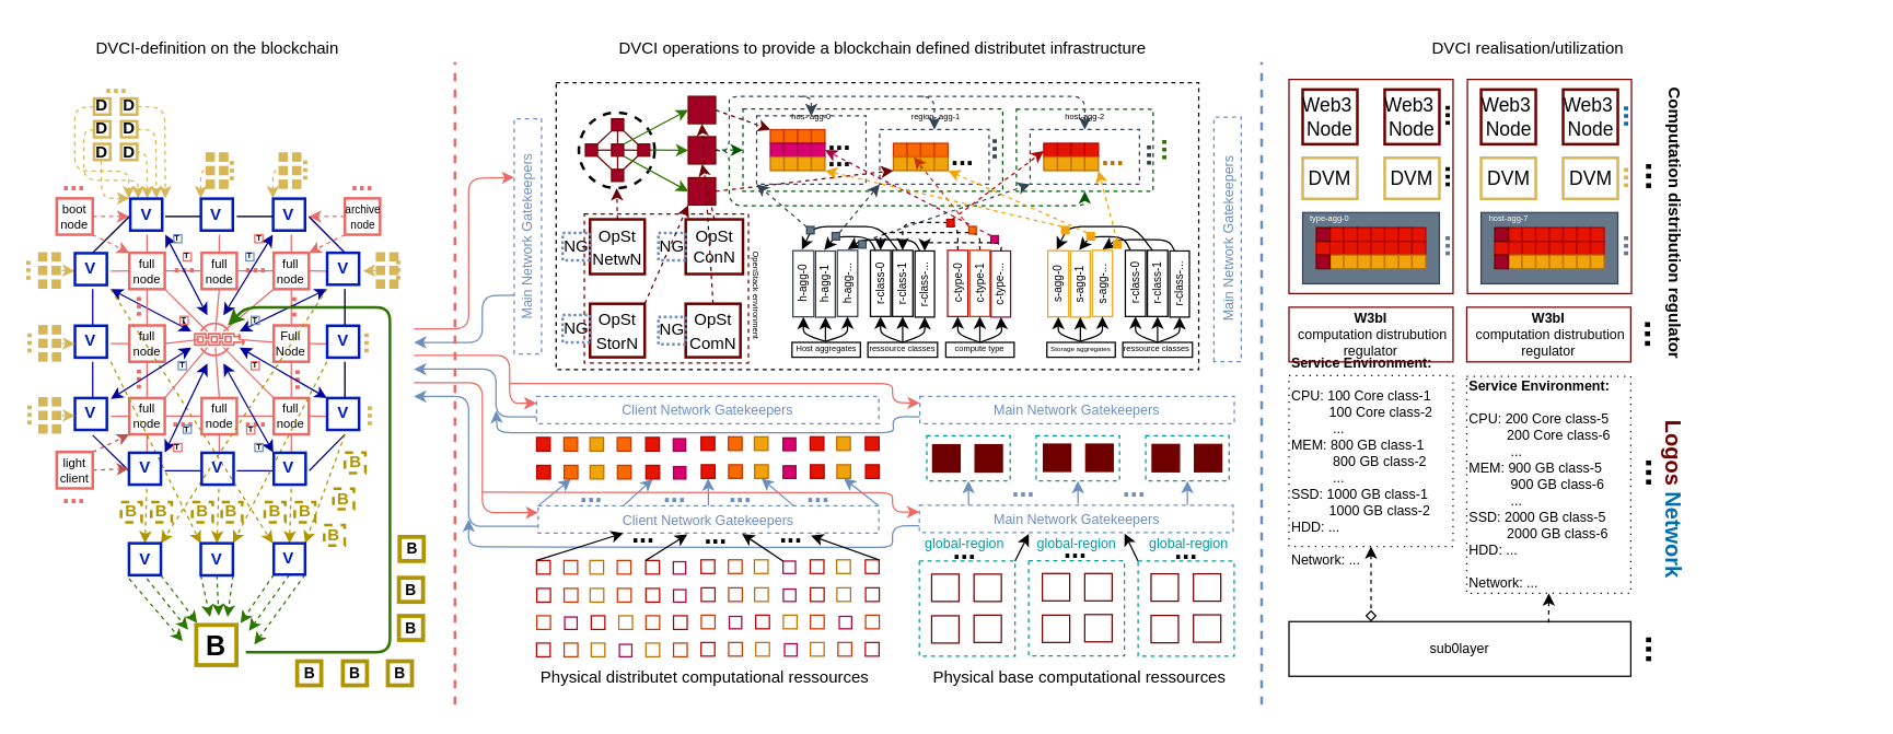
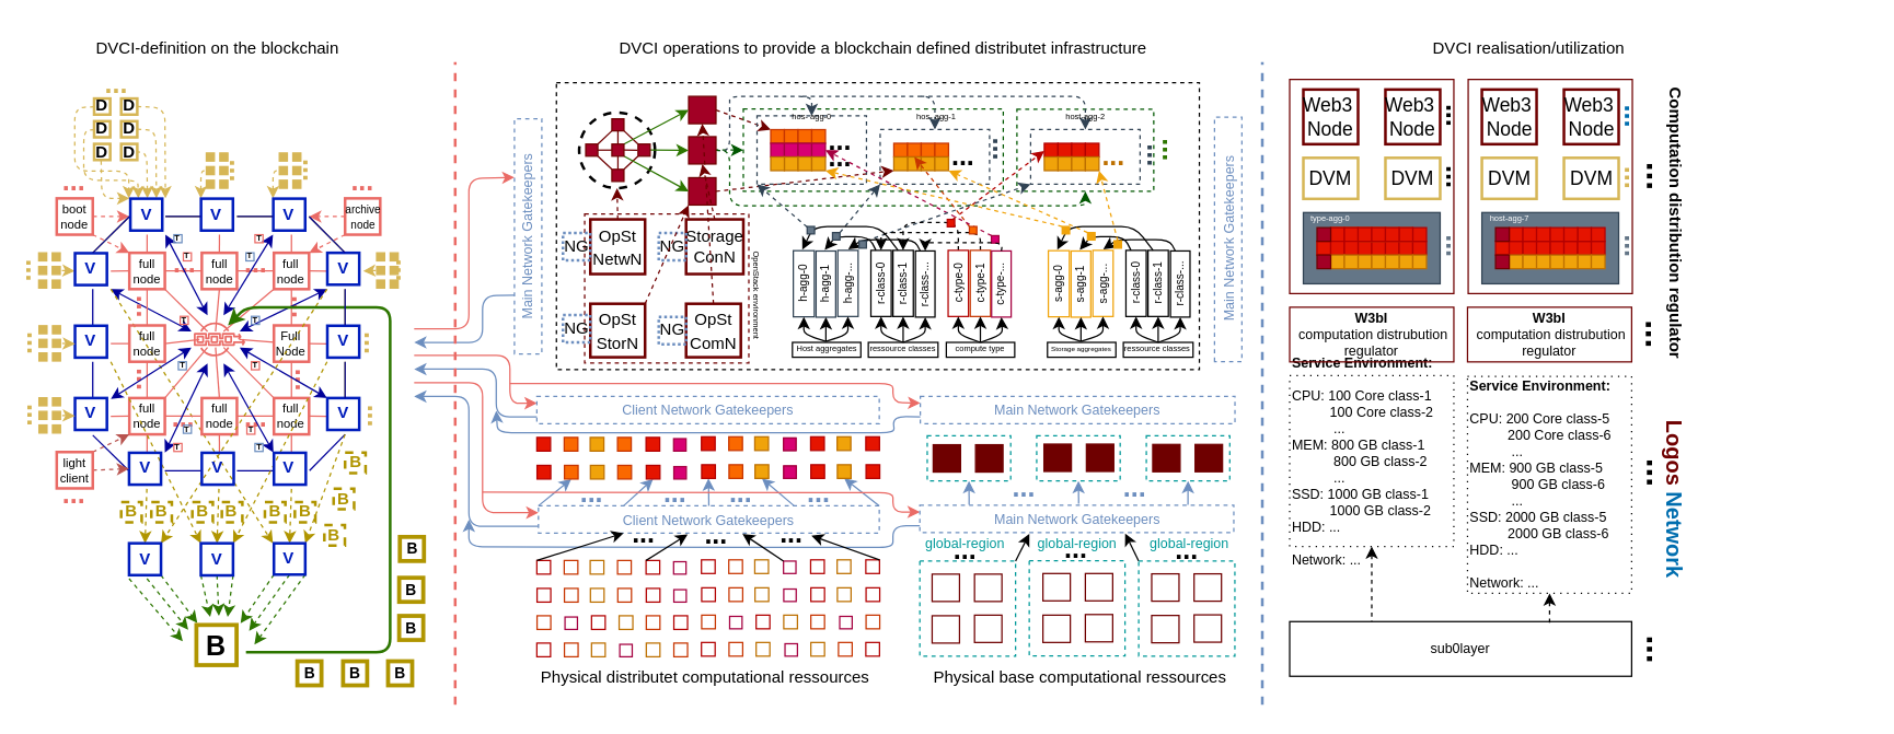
- <mxCell id="278" value="&lt;font style=&quot;font-size: 6px;&quot;&gt;region- agg-1&lt;/font&gt;" style="text;html=1;strokeColor=none;fillColor=none;align=center;verticalAlign=middle;whiteSpace=wrap;rounded=0;dashed=1;strokeWidth=1;fontSize=6;fontColor=default;" parent="1" vertex="1"><mxGeometry x="654" y="70" width="60" height="30" as="geometry" /></mxCell>
+ <mxCell id="278" value="&lt;font style=&quot;font-size: 6px;&quot;&gt;hos- agg-1&lt;/font&gt;" style="text;html=1;strokeColor=none;fillColor=none;align=center;verticalAlign=middle;whiteSpace=wrap;rounded=0;dashed=1;strokeWidth=1;fontSize=6;fontColor=default;" parent="1" vertex="1"><mxGeometry x="654" y="70" width="60" height="30" as="geometry" /></mxCell>
- <mxCell id="220" value="&lt;span style=&quot;&quot;&gt;OpSt&lt;br&gt;ConN&lt;br&gt;&lt;/span&gt;" style="rounded=0;whiteSpace=wrap;html=1;fillColor=none;strokeWidth=2;strokeColor=#6F0000;fontColor=default;fontStyle=0" parent="1" vertex="1"><mxGeometry x="500.79" y="160" width="41.85" height="40" as="geometry" /></mxCell>
+ <mxCell id="220" value="&lt;span style=&quot;&quot;&gt;Storage&lt;br&gt;ConN&lt;br&gt;&lt;/span&gt;" style="rounded=0;whiteSpace=wrap;html=1;fillColor=none;strokeWidth=2;strokeColor=#6F0000;fontColor=default;fontStyle=0" parent="1" vertex="1"><mxGeometry x="500.79" y="160" width="41.85" height="40" as="geometry" /></mxCell>
- <mxCell id="303" style="edgeStyle=none;html=1;exitX=0.5;exitY=1;exitDx=0;exitDy=0;entryX=0.24;entryY=0;entryDx=0;entryDy=0;entryPerimeter=0;strokeColor=default;strokeWidth=1;fontSize=10;fontColor=default;startArrow=classic;startFill=1;endArrow=diamond;endFill=0;dashed=1;" parent="1" source="304" target="302" edge="1"><mxGeometry relative="1" as="geometry" /></mxCell>
+ <mxCell id="303" style="edgeStyle=none;html=1;exitX=0.5;exitY=1;exitDx=0;exitDy=0;entryX=0.24;entryY=0;entryDx=0;entryDy=0;entryPerimeter=0;strokeColor=default;strokeWidth=1;fontSize=10;fontColor=default;startArrow=classic;startFill=1;endArrow=none;endFill=0;dashed=1;" parent="1" source="304" target="302" edge="1"><mxGeometry relative="1" as="geometry" /></mxCell>
